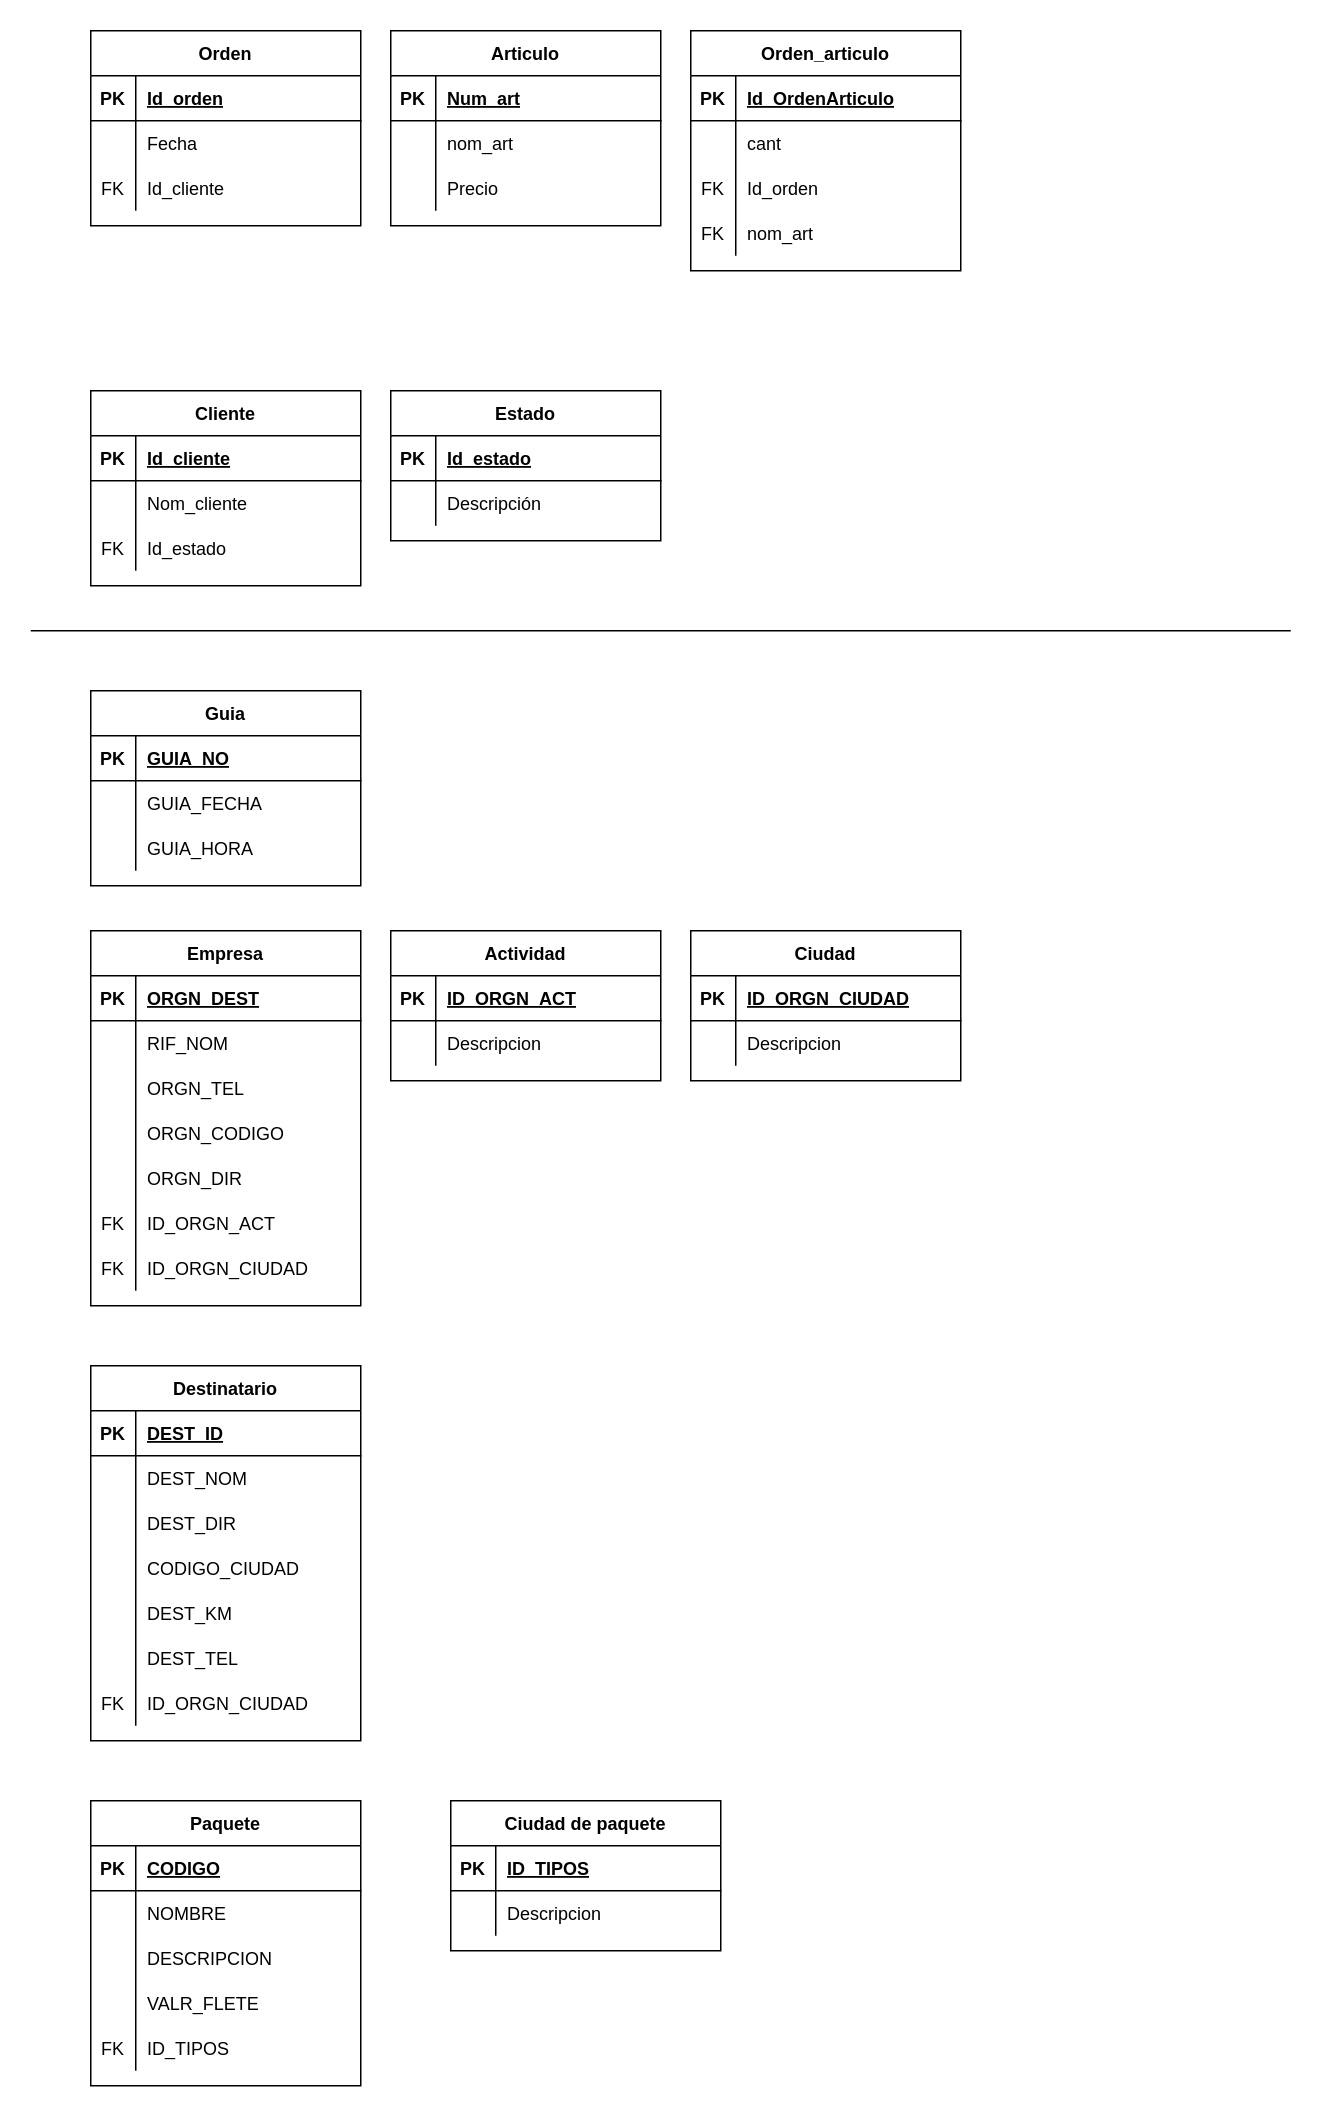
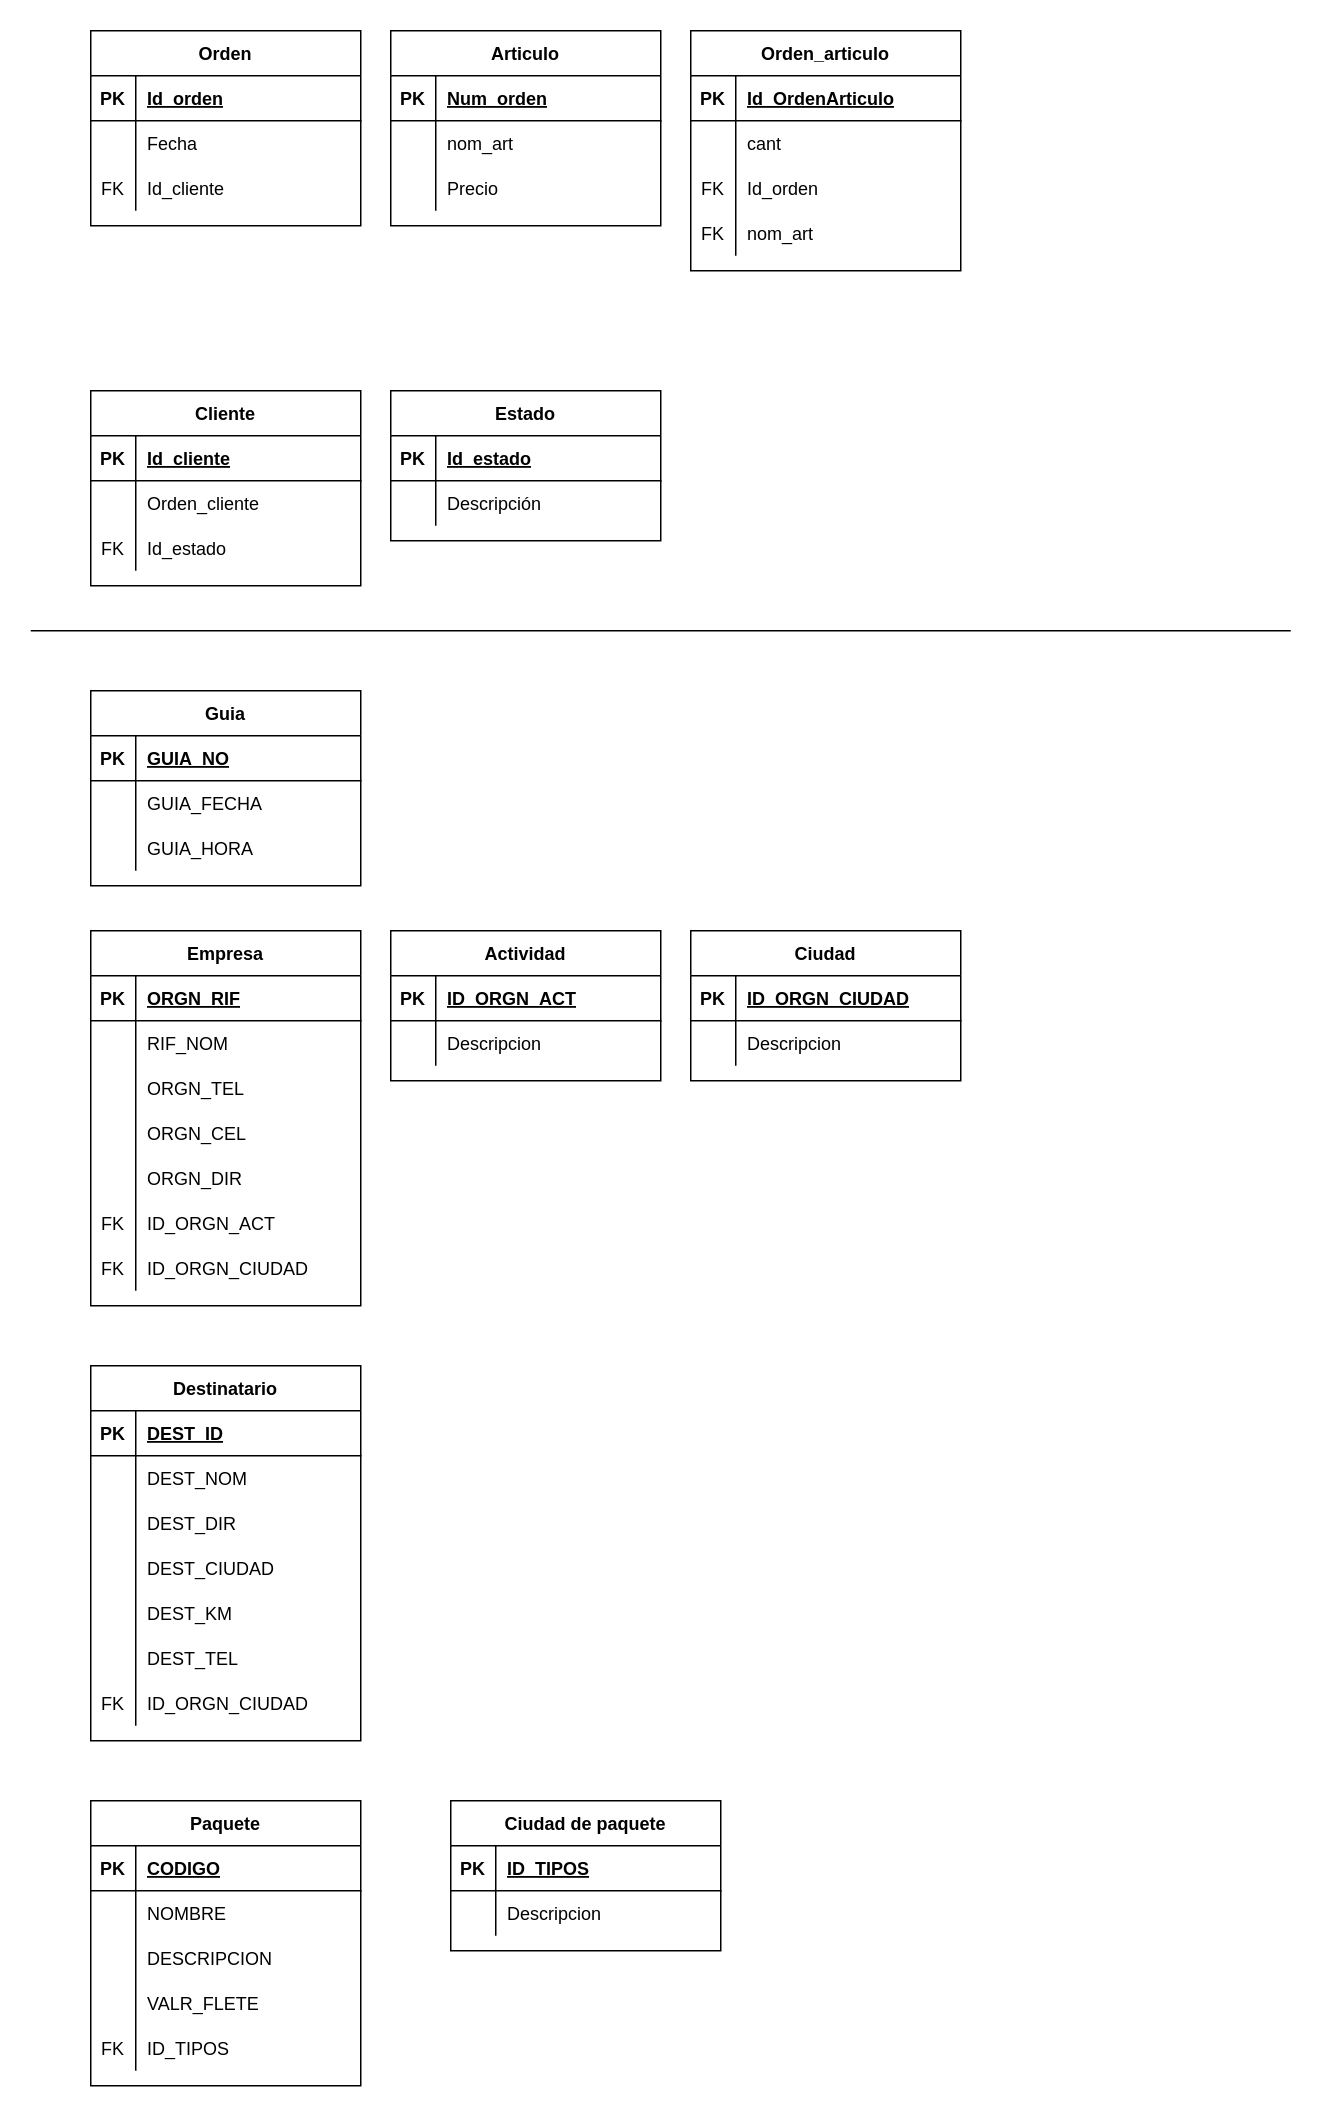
- <mxCell id="22" value="Num_art" style="shape=partialRectangle;connectable=0;fillColor=none;top=0;left=0;bottom=0;right=0;align=left;spacingLeft=6;fontStyle=5;overflow=hidden;" vertex="1" parent="20"><mxGeometry x="30" width="150" height="30" as="geometry"><mxRectangle width="150" height="30" as="alternateBounds" /></mxGeometry></mxCell>
+ <mxCell id="22" value="Num_orden" style="shape=partialRectangle;connectable=0;fillColor=none;top=0;left=0;bottom=0;right=0;align=left;spacingLeft=6;fontStyle=5;overflow=hidden;" vertex="1" parent="20"><mxGeometry x="30" width="150" height="30" as="geometry"><mxRectangle width="150" height="30" as="alternateBounds" /></mxGeometry></mxCell>
- <mxCell id="8" value="Nom_cliente" style="shape=partialRectangle;connectable=0;fillColor=none;top=0;left=0;bottom=0;right=0;align=left;spacingLeft=6;overflow=hidden;" vertex="1" parent="6"><mxGeometry x="30" width="150" height="30" as="geometry"><mxRectangle width="150" height="30" as="alternateBounds" /></mxGeometry></mxCell>
+ <mxCell id="8" value="Orden_cliente" style="shape=partialRectangle;connectable=0;fillColor=none;top=0;left=0;bottom=0;right=0;align=left;spacingLeft=6;overflow=hidden;" vertex="1" parent="6"><mxGeometry x="30" width="150" height="30" as="geometry"><mxRectangle width="150" height="30" as="alternateBounds" /></mxGeometry></mxCell>
- <mxCell id="66" value="ORGN_DEST" style="shape=partialRectangle;connectable=0;fillColor=none;top=0;left=0;bottom=0;right=0;align=left;spacingLeft=6;fontStyle=5;overflow=hidden;" vertex="1" parent="64"><mxGeometry x="30" width="150" height="30" as="geometry"><mxRectangle width="150" height="30" as="alternateBounds" /></mxGeometry></mxCell>
+ <mxCell id="66" value="ORGN_RIF" style="shape=partialRectangle;connectable=0;fillColor=none;top=0;left=0;bottom=0;right=0;align=left;spacingLeft=6;fontStyle=5;overflow=hidden;" vertex="1" parent="64"><mxGeometry x="30" width="150" height="30" as="geometry"><mxRectangle width="150" height="30" as="alternateBounds" /></mxGeometry></mxCell>
- <mxCell id="75" value="ORGN_CODIGO" style="shape=partialRectangle;connectable=0;fillColor=none;top=0;left=0;bottom=0;right=0;align=left;spacingLeft=6;overflow=hidden;" vertex="1" parent="73"><mxGeometry x="30" width="150" height="30" as="geometry"><mxRectangle width="150" height="30" as="alternateBounds" /></mxGeometry></mxCell>
+ <mxCell id="75" value="ORGN_CEL" style="shape=partialRectangle;connectable=0;fillColor=none;top=0;left=0;bottom=0;right=0;align=left;spacingLeft=6;overflow=hidden;" vertex="1" parent="73"><mxGeometry x="30" width="150" height="30" as="geometry"><mxRectangle width="150" height="30" as="alternateBounds" /></mxGeometry></mxCell>
- <mxCell id="97" value="CODIGO_CIUDAD" style="shape=partialRectangle;connectable=0;fillColor=none;top=0;left=0;bottom=0;right=0;align=left;spacingLeft=6;overflow=hidden;" vertex="1" parent="95"><mxGeometry x="30" width="150" height="30" as="geometry"><mxRectangle width="150" height="30" as="alternateBounds" /></mxGeometry></mxCell>
+ <mxCell id="97" value="DEST_CIUDAD" style="shape=partialRectangle;connectable=0;fillColor=none;top=0;left=0;bottom=0;right=0;align=left;spacingLeft=6;overflow=hidden;" vertex="1" parent="95"><mxGeometry x="30" width="150" height="30" as="geometry"><mxRectangle width="150" height="30" as="alternateBounds" /></mxGeometry></mxCell>
